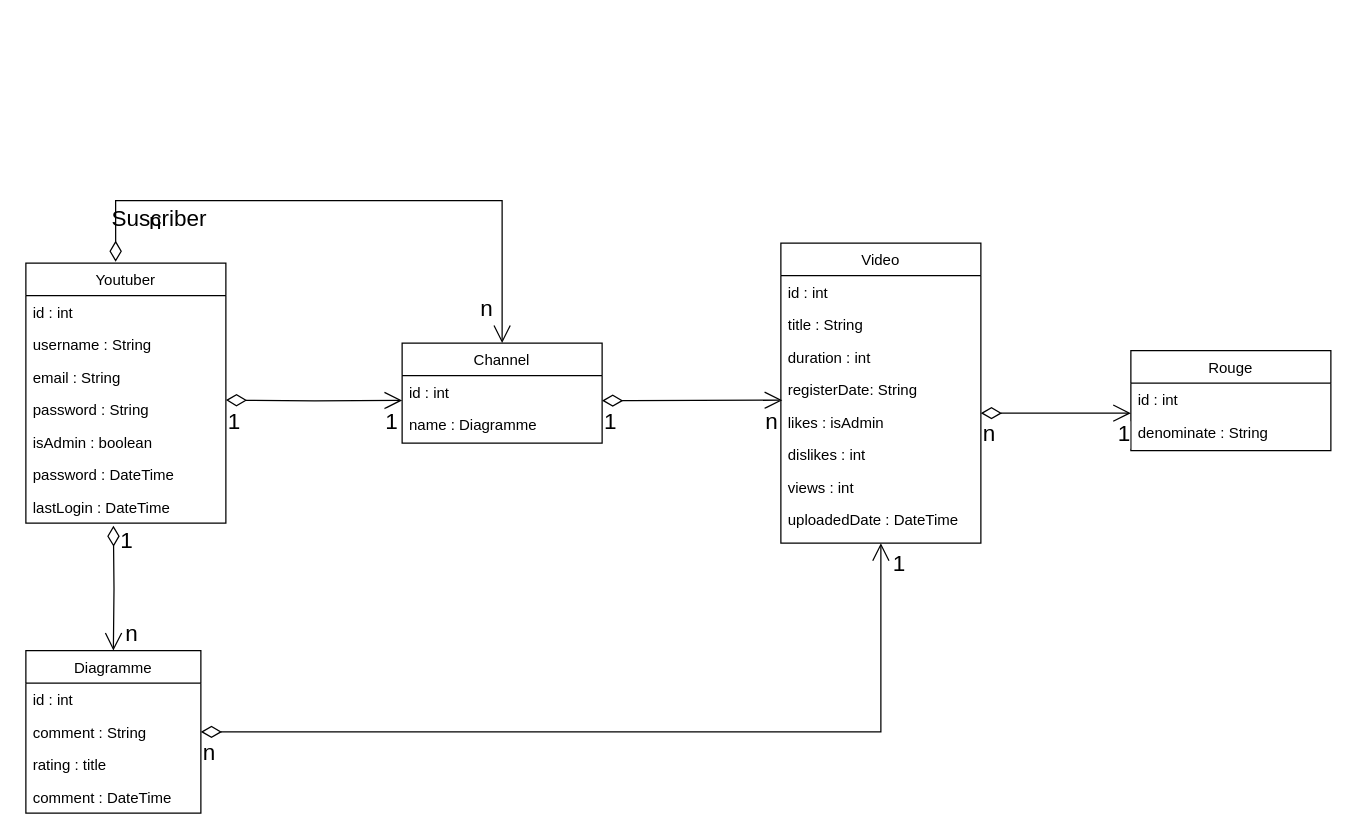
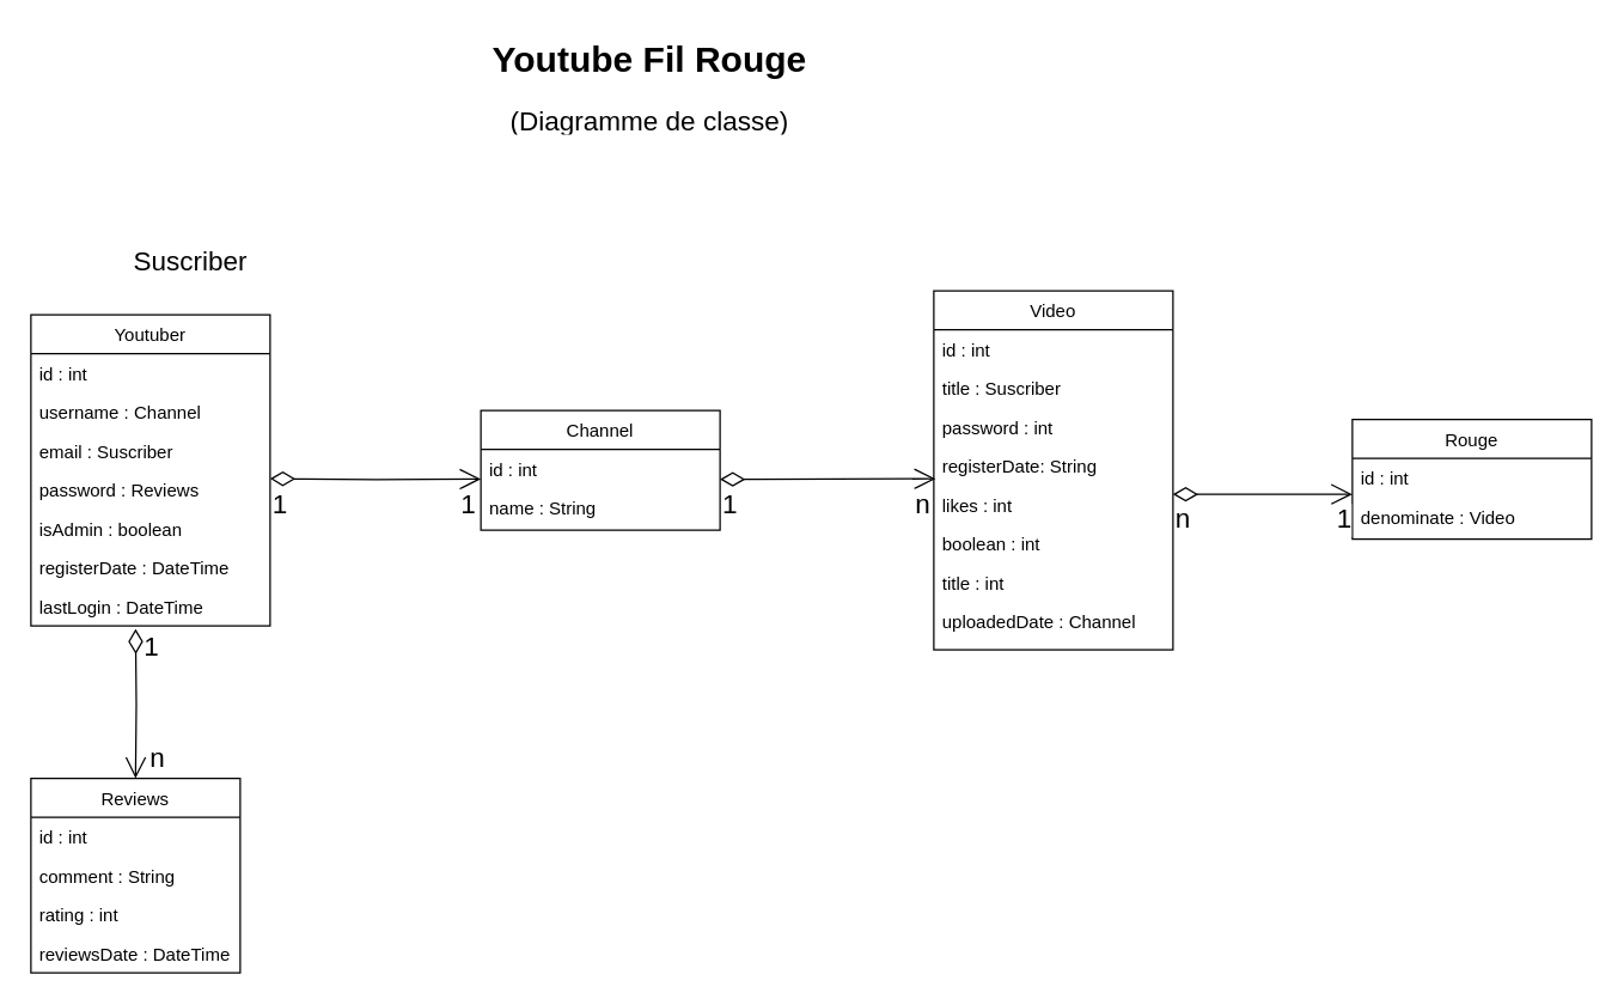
+ <mxCell id="11" value="&lt;h1&gt;Youtube Fil Rouge&lt;/h1&gt;&lt;div style=&quot;text-align: center;&quot;&gt;&lt;font style=&quot;font-size: 18px;&quot;&gt;(Diagramme de classe)&lt;/font&gt;&lt;/div&gt;" style="text;html=1;strokeColor=none;fillColor=none;spacing=5;spacingTop=-20;whiteSpace=wrap;overflow=hidden;rounded=0;" vertex="1" parent="1"><mxGeometry x="324" y="20" width="223" height="70" as="geometry" /></mxCell>
- <mxCell id="47" value="" style="endArrow=open;html=1;endSize=12;startArrow=diamondThin;startSize=14;startFill=0;edgeStyle=orthogonalEdgeStyle;rounded=0;fontSize=18;entryX=0.5;entryY=0;entryDx=0;entryDy=0;exitX=0.449;exitY=-0.005;exitDx=0;exitDy=0;exitPerimeter=0;" edge="1" parent="1" source="12" target="38"><mxGeometry relative="1" as="geometry"><mxPoint x="94" y="180" as="sourcePoint" /><mxPoint x="451" y="30" as="targetPoint" /><Array as="points"><mxPoint x="92" y="160" /><mxPoint x="401" y="160" /></Array></mxGeometry></mxCell>
- <mxCell id="48" value="n" style="edgeLabel;resizable=0;html=1;align=left;verticalAlign=top;fontSize=18;" connectable="0" vertex="1" parent="47"><mxGeometry x="-1" relative="1" as="geometry"><mxPoint x="25" y="-49" as="offset" /></mxGeometry></mxCell>
- <mxCell id="49" value="n" style="edgeLabel;resizable=0;html=1;align=right;verticalAlign=top;fontSize=18;" connectable="0" vertex="1" parent="47"><mxGeometry x="1" relative="1" as="geometry"><mxPoint x="-7" y="-44" as="offset" /></mxGeometry></mxCell>
- <mxCell id="4" value="title : String" style="text;align=left;verticalAlign=top;spacingLeft=4;spacingRight=4;overflow=hidden;rotatable=0;points=[[0,0.5],[1,0.5]];portConstraint=eastwest;rounded=0;shadow=0;html=0;" parent="2" vertex="1"><mxGeometry y="52" width="160" height="26" as="geometry" /></mxCell>
+ <mxCell id="4" value="title : Suscriber" style="text;align=left;verticalAlign=top;spacingLeft=4;spacingRight=4;overflow=hidden;rotatable=0;points=[[0,0.5],[1,0.5]];portConstraint=eastwest;rounded=0;shadow=0;html=0;" parent="2" vertex="1"><mxGeometry y="52" width="160" height="26" as="geometry" /></mxCell>
- <mxCell id="14" value="username : String" style="text;align=left;verticalAlign=top;spacingLeft=4;spacingRight=4;overflow=hidden;rotatable=0;points=[[0,0.5],[1,0.5]];portConstraint=eastwest;rounded=0;shadow=0;html=0;" vertex="1" parent="12"><mxGeometry y="52" width="160" height="26" as="geometry" /></mxCell>
+ <mxCell id="14" value="username : Channel" style="text;align=left;verticalAlign=top;spacingLeft=4;spacingRight=4;overflow=hidden;rotatable=0;points=[[0,0.5],[1,0.5]];portConstraint=eastwest;rounded=0;shadow=0;html=0;" vertex="1" parent="12"><mxGeometry y="52" width="160" height="26" as="geometry" /></mxCell>
- <mxCell id="5" value="duration : int" style="text;align=left;verticalAlign=top;spacingLeft=4;spacingRight=4;overflow=hidden;rotatable=0;points=[[0,0.5],[1,0.5]];portConstraint=eastwest;rounded=0;shadow=0;html=0;" parent="2" vertex="1"><mxGeometry y="78" width="160" height="26" as="geometry" /></mxCell>
+ <mxCell id="5" value="password : int" style="text;align=left;verticalAlign=top;spacingLeft=4;spacingRight=4;overflow=hidden;rotatable=0;points=[[0,0.5],[1,0.5]];portConstraint=eastwest;rounded=0;shadow=0;html=0;" parent="2" vertex="1"><mxGeometry y="78" width="160" height="26" as="geometry" /></mxCell>
- <mxCell id="15" value="email : String" style="text;align=left;verticalAlign=top;spacingLeft=4;spacingRight=4;overflow=hidden;rotatable=0;points=[[0,0.5],[1,0.5]];portConstraint=eastwest;rounded=0;shadow=0;html=0;" vertex="1" parent="12"><mxGeometry y="78" width="160" height="26" as="geometry" /></mxCell>
+ <mxCell id="15" value="email : Suscriber" style="text;align=left;verticalAlign=top;spacingLeft=4;spacingRight=4;overflow=hidden;rotatable=0;points=[[0,0.5],[1,0.5]];portConstraint=eastwest;rounded=0;shadow=0;html=0;" vertex="1" parent="12"><mxGeometry y="78" width="160" height="26" as="geometry" /></mxCell>
- <mxCell id="16" value="password : String" style="text;align=left;verticalAlign=top;spacingLeft=4;spacingRight=4;overflow=hidden;rotatable=0;points=[[0,0.5],[1,0.5]];portConstraint=eastwest;rounded=0;shadow=0;html=0;" vertex="1" parent="12"><mxGeometry y="104" width="160" height="26" as="geometry" /></mxCell>
+ <mxCell id="16" value="password : Reviews" style="text;align=left;verticalAlign=top;spacingLeft=4;spacingRight=4;overflow=hidden;rotatable=0;points=[[0,0.5],[1,0.5]];portConstraint=eastwest;rounded=0;shadow=0;html=0;" vertex="1" parent="12"><mxGeometry y="104" width="160" height="26" as="geometry" /></mxCell>
- <mxCell id="7" value="likes : isAdmin" style="text;align=left;verticalAlign=top;spacingLeft=4;spacingRight=4;overflow=hidden;rotatable=0;points=[[0,0.5],[1,0.5]];portConstraint=eastwest;rounded=0;shadow=0;html=0;" parent="2" vertex="1"><mxGeometry y="130" width="160" height="26" as="geometry" /></mxCell>
+ <mxCell id="7" value="likes : int" style="text;align=left;verticalAlign=top;spacingLeft=4;spacingRight=4;overflow=hidden;rotatable=0;points=[[0,0.5],[1,0.5]];portConstraint=eastwest;rounded=0;shadow=0;html=0;" parent="2" vertex="1"><mxGeometry y="130" width="160" height="26" as="geometry" /></mxCell>
- <mxCell id="40" value="name : Diagramme" style="text;align=left;verticalAlign=top;spacingLeft=4;spacingRight=4;overflow=hidden;rotatable=0;points=[[0,0.5],[1,0.5]];portConstraint=eastwest;rounded=0;shadow=0;html=0;" vertex="1" parent="38"><mxGeometry y="52" width="160" height="26" as="geometry" /></mxCell>
+ <mxCell id="40" value="name : String" style="text;align=left;verticalAlign=top;spacingLeft=4;spacingRight=4;overflow=hidden;rotatable=0;points=[[0,0.5],[1,0.5]];portConstraint=eastwest;rounded=0;shadow=0;html=0;" vertex="1" parent="38"><mxGeometry y="52" width="160" height="26" as="geometry" /></mxCell>
- <mxCell id="30" value="denominate : String" style="text;align=left;verticalAlign=top;spacingLeft=4;spacingRight=4;overflow=hidden;rotatable=0;points=[[0,0.5],[1,0.5]];portConstraint=eastwest;rounded=0;shadow=0;html=0;" vertex="1" parent="28"><mxGeometry y="52" width="160" height="26" as="geometry" /></mxCell>
+ <mxCell id="30" value="denominate : Video" style="text;align=left;verticalAlign=top;spacingLeft=4;spacingRight=4;overflow=hidden;rotatable=0;points=[[0,0.5],[1,0.5]];portConstraint=eastwest;rounded=0;shadow=0;html=0;" vertex="1" parent="28"><mxGeometry y="52" width="160" height="26" as="geometry" /></mxCell>
- <mxCell id="8" value="dislikes : int" style="text;align=left;verticalAlign=top;spacingLeft=4;spacingRight=4;overflow=hidden;rotatable=0;points=[[0,0.5],[1,0.5]];portConstraint=eastwest;" parent="2" vertex="1"><mxGeometry y="156" width="160" height="26" as="geometry" /></mxCell>
+ <mxCell id="8" value="boolean : int" style="text;align=left;verticalAlign=top;spacingLeft=4;spacingRight=4;overflow=hidden;rotatable=0;points=[[0,0.5],[1,0.5]];portConstraint=eastwest;" parent="2" vertex="1"><mxGeometry y="156" width="160" height="26" as="geometry" /></mxCell>
- <mxCell id="18" value="password : DateTime" style="text;align=left;verticalAlign=top;spacingLeft=4;spacingRight=4;overflow=hidden;rotatable=0;points=[[0,0.5],[1,0.5]];portConstraint=eastwest;rounded=0;shadow=0;html=0;" vertex="1" parent="12"><mxGeometry y="156" width="160" height="26" as="geometry" /></mxCell>
+ <mxCell id="18" value="registerDate : DateTime" style="text;align=left;verticalAlign=top;spacingLeft=4;spacingRight=4;overflow=hidden;rotatable=0;points=[[0,0.5],[1,0.5]];portConstraint=eastwest;rounded=0;shadow=0;html=0;" vertex="1" parent="12"><mxGeometry y="156" width="160" height="26" as="geometry" /></mxCell>
- <mxCell id="9" value="views : int" style="text;align=left;verticalAlign=top;spacingLeft=4;spacingRight=4;overflow=hidden;rotatable=0;points=[[0,0.5],[1,0.5]];portConstraint=eastwest;" parent="2" vertex="1"><mxGeometry y="182" width="160" height="26" as="geometry" /></mxCell>
+ <mxCell id="9" value="title : int" style="text;align=left;verticalAlign=top;spacingLeft=4;spacingRight=4;overflow=hidden;rotatable=0;points=[[0,0.5],[1,0.5]];portConstraint=eastwest;" parent="2" vertex="1"><mxGeometry y="182" width="160" height="26" as="geometry" /></mxCell>
- <mxCell id="10" value="uploadedDate : DateTime" style="text;align=left;verticalAlign=top;spacingLeft=4;spacingRight=4;overflow=hidden;rotatable=0;points=[[0,0.5],[1,0.5]];portConstraint=eastwest;" vertex="1" parent="2"><mxGeometry y="208" width="160" height="26" as="geometry" /></mxCell>
+ <mxCell id="10" value="uploadedDate : Channel" style="text;align=left;verticalAlign=top;spacingLeft=4;spacingRight=4;overflow=hidden;rotatable=0;points=[[0,0.5],[1,0.5]];portConstraint=eastwest;" vertex="1" parent="2"><mxGeometry y="208" width="160" height="26" as="geometry" /></mxCell>
- <mxCell id="23" value="Diagramme" style="swimlane;fontStyle=0;align=center;verticalAlign=top;childLayout=stackLayout;horizontal=1;startSize=26;horizontalStack=0;resizeParent=1;resizeLast=0;collapsible=1;marginBottom=0;rounded=0;shadow=0;strokeWidth=1;" vertex="1" parent="1"><mxGeometry x="20" y="520" width="140" height="130" as="geometry"><mxRectangle x="550" y="140" width="160" height="26" as="alternateBounds" /></mxGeometry></mxCell>
+ <mxCell id="23" value="Reviews" style="swimlane;fontStyle=0;align=center;verticalAlign=top;childLayout=stackLayout;horizontal=1;startSize=26;horizontalStack=0;resizeParent=1;resizeLast=0;collapsible=1;marginBottom=0;rounded=0;shadow=0;strokeWidth=1;" vertex="1" parent="1"><mxGeometry x="20" y="520" width="140" height="130" as="geometry"><mxRectangle x="550" y="140" width="160" height="26" as="alternateBounds" /></mxGeometry></mxCell>
- <mxCell id="32" value="" style="endArrow=open;html=1;endSize=12;startArrow=diamondThin;startSize=14;startFill=0;edgeStyle=orthogonalEdgeStyle;rounded=0;fontSize=18;exitX=1;exitY=0.5;exitDx=0;exitDy=0;entryX=0.5;entryY=1;entryDx=0;entryDy=0;" edge="1" parent="1" source="25" target="2"><mxGeometry x="0.114" y="-85" relative="1" as="geometry"><mxPoint x="330" y="640" as="sourcePoint" /><mxPoint x="490" y="640" as="targetPoint" /><mxPoint as="offset" /></mxGeometry></mxCell>
- <mxCell id="33" value="n" style="edgeLabel;resizable=0;html=1;align=left;verticalAlign=top;fontSize=18;" connectable="0" vertex="1" parent="32"><mxGeometry x="-1" relative="1" as="geometry" /></mxCell>
- <mxCell id="34" value="1" style="edgeLabel;resizable=0;html=1;align=right;verticalAlign=top;fontSize=18;" connectable="0" vertex="1" parent="32"><mxGeometry x="1" relative="1" as="geometry"><mxPoint x="20" as="offset" /></mxGeometry></mxCell>
- <mxCell id="26" value="rating : title" style="text;align=left;verticalAlign=top;spacingLeft=4;spacingRight=4;overflow=hidden;rotatable=0;points=[[0,0.5],[1,0.5]];portConstraint=eastwest;rounded=0;shadow=0;html=0;" vertex="1" parent="23"><mxGeometry y="78" width="140" height="26" as="geometry" /></mxCell>
+ <mxCell id="26" value="rating : int" style="text;align=left;verticalAlign=top;spacingLeft=4;spacingRight=4;overflow=hidden;rotatable=0;points=[[0,0.5],[1,0.5]];portConstraint=eastwest;rounded=0;shadow=0;html=0;" vertex="1" parent="23"><mxGeometry y="78" width="140" height="26" as="geometry" /></mxCell>
- <mxCell id="27" value="comment : DateTime" style="text;align=left;verticalAlign=top;spacingLeft=4;spacingRight=4;overflow=hidden;rotatable=0;points=[[0,0.5],[1,0.5]];portConstraint=eastwest;rounded=0;shadow=0;html=0;" vertex="1" parent="23"><mxGeometry y="104" width="140" height="26" as="geometry" /></mxCell>
+ <mxCell id="27" value="reviewsDate : DateTime" style="text;align=left;verticalAlign=top;spacingLeft=4;spacingRight=4;overflow=hidden;rotatable=0;points=[[0,0.5],[1,0.5]];portConstraint=eastwest;rounded=0;shadow=0;html=0;" vertex="1" parent="23"><mxGeometry y="104" width="140" height="26" as="geometry" /></mxCell>
